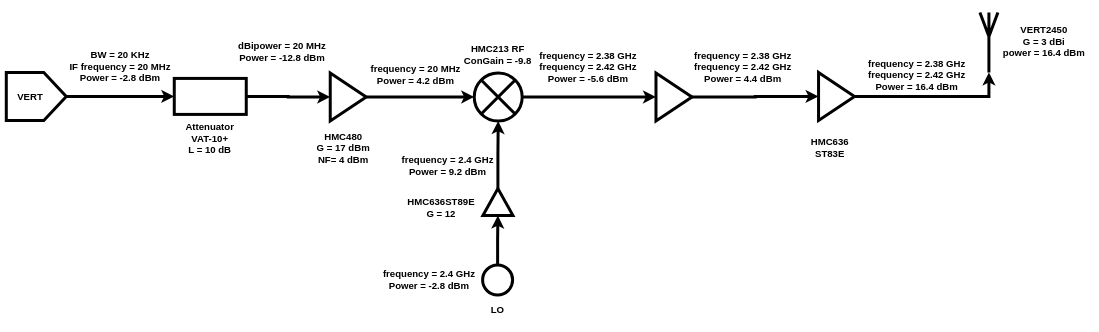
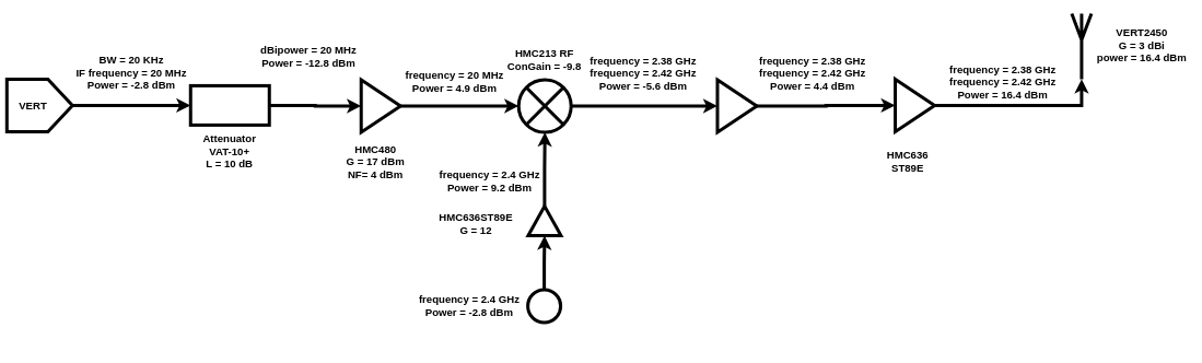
- <mxCell id="13" value="frequency = 20 MHz&lt;br style=&quot;font-size: 16px&quot;&gt;Power = 4.2 dBm" style="text;html=1;strokeColor=none;fillColor=none;align=center;verticalAlign=middle;whiteSpace=wrap;rounded=0;strokeWidth=5;fontSize=16;fontStyle=1" parent="1" vertex="1"><mxGeometry x="610" y="109" width="165" height="30" as="geometry" /></mxCell>
+ <mxCell id="13" value="frequency = 20 MHz&lt;br style=&quot;font-size: 16px&quot;&gt;Power = 4.9 dBm" style="text;html=1;strokeColor=none;fillColor=none;align=center;verticalAlign=middle;whiteSpace=wrap;rounded=0;strokeWidth=5;fontSize=16;fontStyle=1" parent="1" vertex="1"><mxGeometry x="610" y="109" width="165" height="30" as="geometry" /></mxCell>
- <mxCell id="23" value="HMC636 ST83E" style="text;html=1;strokeColor=none;fillColor=none;align=center;verticalAlign=middle;whiteSpace=wrap;rounded=0;strokeWidth=5;fontSize=16;fontStyle=1" parent="1" vertex="1"><mxGeometry x="1353" y="231" width="60" height="30" as="geometry" /></mxCell>
+ <mxCell id="23" value="HMC636 ST89E" style="text;html=1;strokeColor=none;fillColor=none;align=center;verticalAlign=middle;whiteSpace=wrap;rounded=0;strokeWidth=5;fontSize=16;fontStyle=1" parent="1" vertex="1"><mxGeometry x="1353" y="231" width="60" height="30" as="geometry" /></mxCell>
- <mxCell id="29" value="HMC636ST89E&lt;br&gt;G = 12" style="text;html=1;strokeColor=none;fillColor=none;align=center;verticalAlign=middle;whiteSpace=wrap;rounded=0;strokeWidth=5;fontSize=16;fontStyle=1" parent="1" vertex="1"><mxGeometry x="680" y="327" width="110" height="36" as="geometry" /></mxCell>
+ <mxCell id="29" value="HMC636ST89E&lt;br&gt;G = 12" style="text;html=1;strokeColor=none;fillColor=none;align=center;verticalAlign=middle;whiteSpace=wrap;rounded=0;strokeWidth=5;fontSize=16;fontStyle=1" parent="1" vertex="1"><mxGeometry x="670" y="322" width="110" height="36" as="geometry" /></mxCell>
- <mxCell id="28" value="LO" style="text;html=1;strokeColor=none;fillColor=none;align=center;verticalAlign=middle;whiteSpace=wrap;rounded=0;strokeWidth=5;fontSize=16;fontStyle=1" parent="1" vertex="1"><mxGeometry x="799" y="501" width="60" height="30" as="geometry" /></mxCell>
